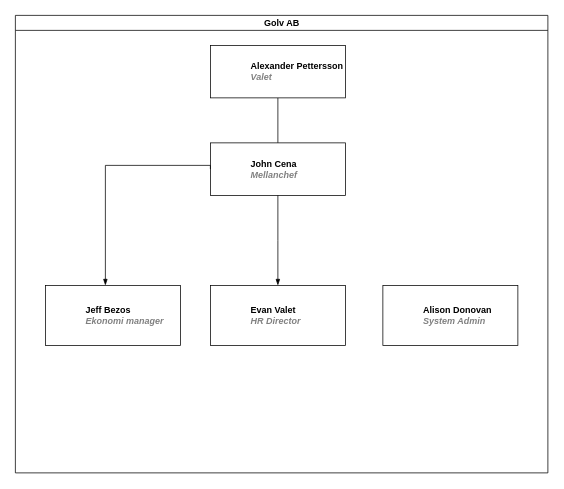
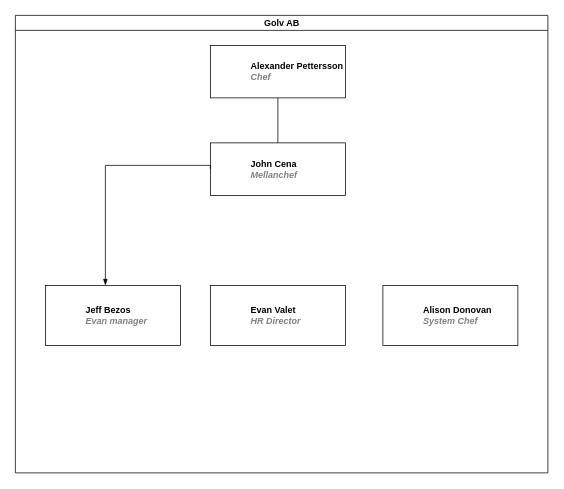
- <mxCell id="4" value="Alexander Pettersson&lt;br&gt;&lt;i style=&quot;color: gray&quot;&gt;Valet&lt;/i&gt;" style="label;image=https://cdn2.iconfinder.com/data/icons/human-resources-1/500/ceo-256.png;whiteSpace=wrap;html=1;rounded=0;glass=0;treeMoving=1;treeFolding=1;container=0;" parent="2" vertex="1"><mxGeometry x="260" y="40" width="180" height="70" as="geometry" /></mxCell>
+ <mxCell id="4" value="Alexander Pettersson&lt;br&gt;&lt;i style=&quot;color: gray&quot;&gt;Chef&lt;/i&gt;" style="label;image=https://cdn2.iconfinder.com/data/icons/human-resources-1/500/ceo-256.png;whiteSpace=wrap;html=1;rounded=0;glass=0;treeMoving=1;treeFolding=1;container=0;" parent="2" vertex="1"><mxGeometry x="260" y="40" width="180" height="70" as="geometry" /></mxCell>
- <mxCell id="9" value="" style="endArrow=blockThin;endFill=1;fontSize=11;edgeStyle=elbowEdgeStyle;elbow=vertical;rounded=0;exitX=0.5;exitY=1;exitDx=0;exitDy=0;" parent="2" source="5" target="6" edge="1"><mxGeometry relative="1" as="geometry" /></mxCell>
- <mxCell id="7" value="Jeff Bezos&lt;br&gt;&lt;i style=&quot;color: gray&quot;&gt;Ekonomi manager&lt;/i&gt;" style="label;image=https://cdn2.iconfinder.com/data/icons/famous-dummy/100/Famous_people-41-256.png;whiteSpace=wrap;html=1;rounded=0;glass=0;treeFolding=1;treeMoving=1;container=0;" parent="2" vertex="1"><mxGeometry x="40" y="360" width="180" height="80" as="geometry" /></mxCell>
+ <mxCell id="7" value="Jeff Bezos&lt;br&gt;&lt;i style=&quot;color: gray&quot;&gt;Evan manager&lt;/i&gt;" style="label;image=https://cdn2.iconfinder.com/data/icons/famous-dummy/100/Famous_people-41-256.png;whiteSpace=wrap;html=1;rounded=0;glass=0;treeFolding=1;treeMoving=1;container=0;" parent="2" vertex="1"><mxGeometry x="40" y="360" width="180" height="80" as="geometry" /></mxCell>
- <mxCell id="8" value="Alison Donovan&lt;br&gt;&lt;i style=&quot;color: gray&quot;&gt;System Admin&lt;/i&gt;" style="label;image=https://cdn0.iconfinder.com/data/icons/artificial-intelligence-and-machine-learning-glyph/48/AI-Icon-17-256.png;whiteSpace=wrap;html=1;rounded=0;glass=0;container=0;" parent="2" vertex="1"><mxGeometry x="490" y="360" width="180" height="80" as="geometry" /></mxCell>
+ <mxCell id="8" value="Alison Donovan&lt;br&gt;&lt;i style=&quot;color: gray&quot;&gt;System Chef&lt;/i&gt;" style="label;image=https://cdn0.iconfinder.com/data/icons/artificial-intelligence-and-machine-learning-glyph/48/AI-Icon-17-256.png;whiteSpace=wrap;html=1;rounded=0;glass=0;container=0;" parent="2" vertex="1"><mxGeometry x="490" y="360" width="180" height="80" as="geometry" /></mxCell>
